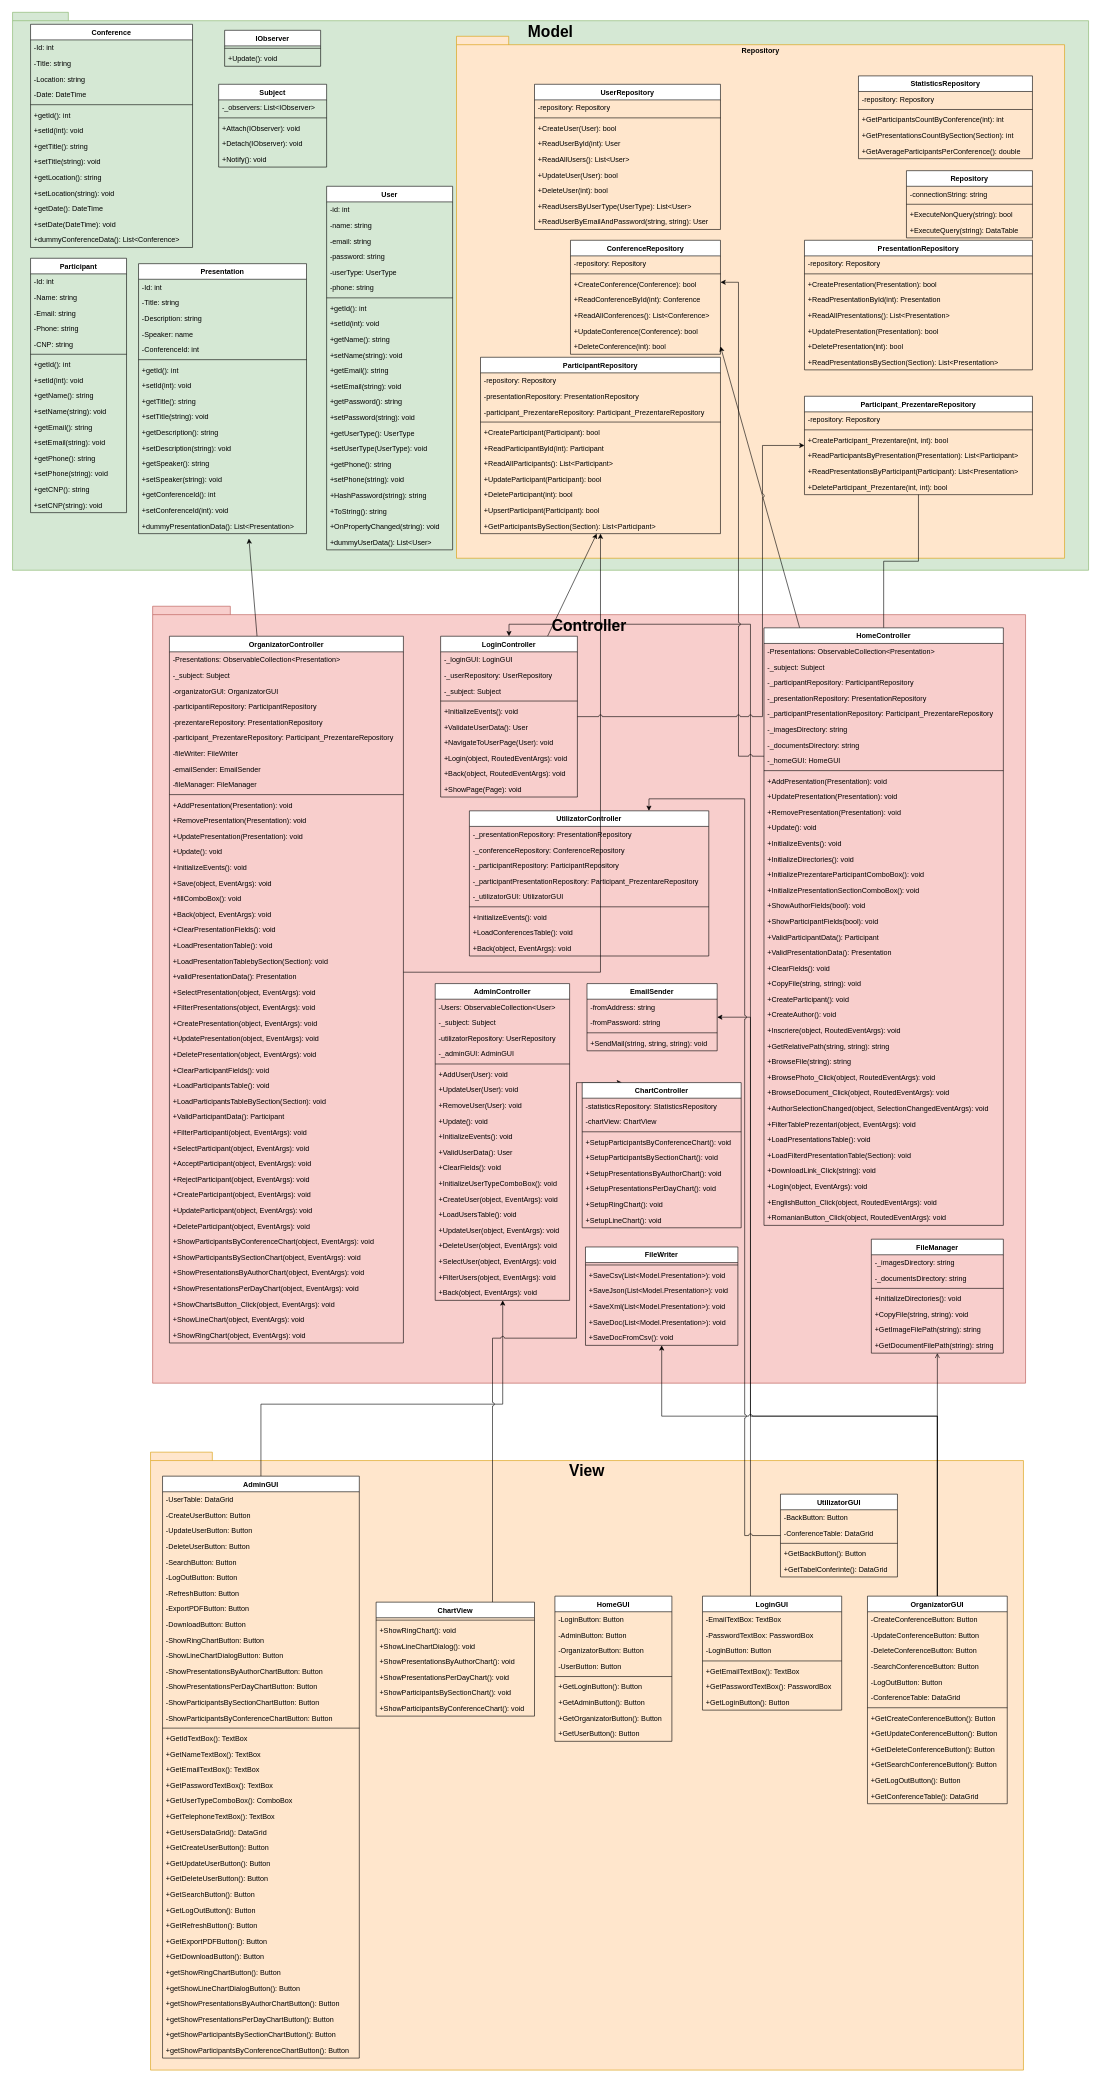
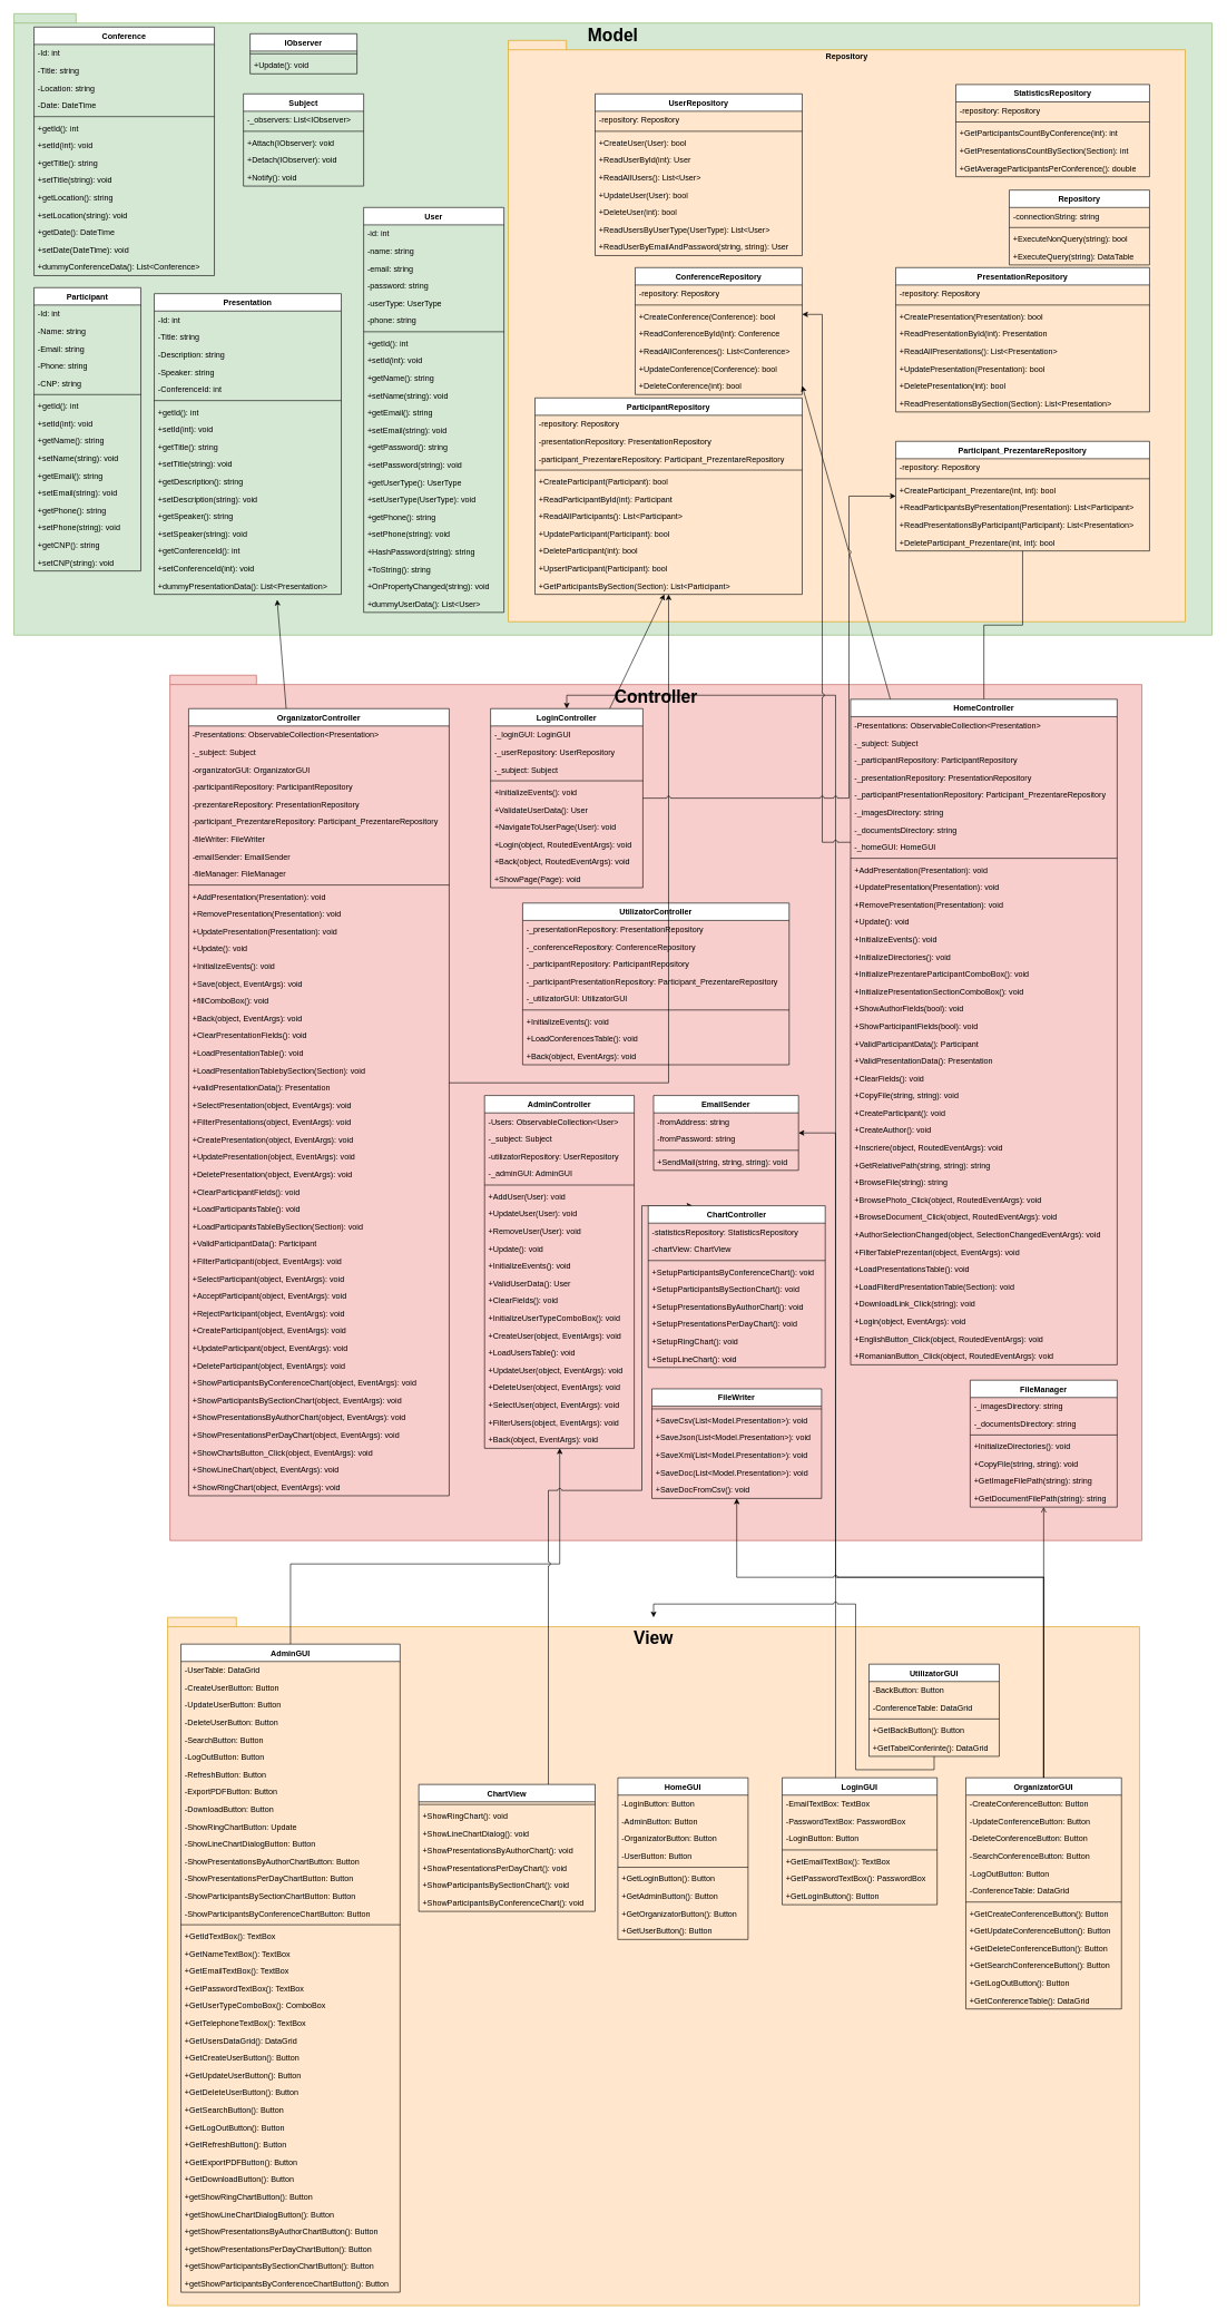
- <mxCell id="135" value="-Speaker: name" style="text;strokeColor=none;fillColor=none;align=left;verticalAlign=top;spacingLeft=4;spacingRight=4;overflow=hidden;rotatable=0;points=[[0,0.5],[1,0.5]];portConstraint=eastwest;" parent="131" vertex="1"><mxGeometry y="104" width="280" height="26" as="geometry" /></mxCell>
+ <mxCell id="135" value="-Speaker: string" style="text;strokeColor=none;fillColor=none;align=left;verticalAlign=top;spacingLeft=4;spacingRight=4;overflow=hidden;rotatable=0;points=[[0,0.5],[1,0.5]];portConstraint=eastwest;" parent="131" vertex="1"><mxGeometry y="104" width="280" height="26" as="geometry" /></mxCell>
- <mxCell id="88" style="edgeStyle=orthogonalEdgeStyle;rounded=0;orthogonalLoop=1;jettySize=auto;html=1;entryX=0.75;entryY=0;entryDx=0;entryDy=0;jumpStyle=arc;" parent="1" source="89" target="330" edge="1"><mxGeometry relative="1" as="geometry" /></mxCell>
+ <mxCell id="88" style="edgeStyle=orthogonalEdgeStyle;rounded=0;orthogonalLoop=1;jettySize=auto;html=1;jumpStyle=arc;" parent="1" source="89" target="3" edge="1"><mxGeometry relative="1" as="geometry" /></mxCell>
- <mxCell id="15" value="-ShowRingChartButton: Button" style="text;strokeColor=none;fillColor=none;align=left;verticalAlign=top;spacingLeft=4;spacingRight=4;overflow=hidden;rotatable=0;points=[[0,0.5],[1,0.5]];portConstraint=eastwest;" parent="5" vertex="1"><mxGeometry y="260" width="328" height="26" as="geometry" /></mxCell>
+ <mxCell id="15" value="-ShowRingChartButton: Update" style="text;strokeColor=none;fillColor=none;align=left;verticalAlign=top;spacingLeft=4;spacingRight=4;overflow=hidden;rotatable=0;points=[[0,0.5],[1,0.5]];portConstraint=eastwest;" parent="5" vertex="1"><mxGeometry y="260" width="328" height="26" as="geometry" /></mxCell>
